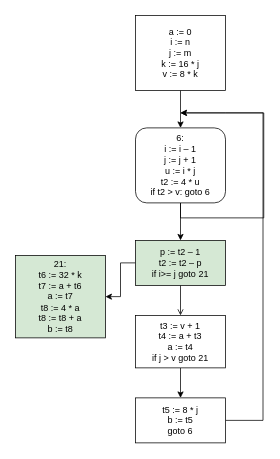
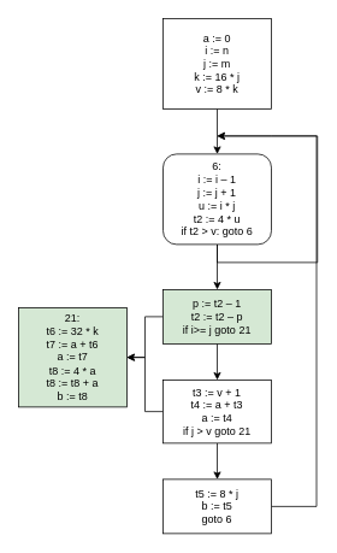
- <mxCell id="7" style="edgeStyle=orthogonalEdgeStyle;rounded=0;orthogonalLoop=1;jettySize=auto;html=1;endArrow=open;" edge="1" parent="1" source="9" target="12"><mxGeometry relative="1" as="geometry" /></mxCell>
+ <mxCell id="7" style="edgeStyle=orthogonalEdgeStyle;rounded=0;orthogonalLoop=1;jettySize=auto;html=1;" edge="1" parent="1" source="9" target="12"><mxGeometry relative="1" as="geometry" /></mxCell>
+ <mxCell id="11" style="edgeStyle=orthogonalEdgeStyle;rounded=0;orthogonalLoop=1;jettySize=auto;html=1;entryX=1;entryY=0.5;entryDx=0;entryDy=0;" edge="1" parent="1" source="12" target="15"><mxGeometry relative="1" as="geometry" /></mxCell>
